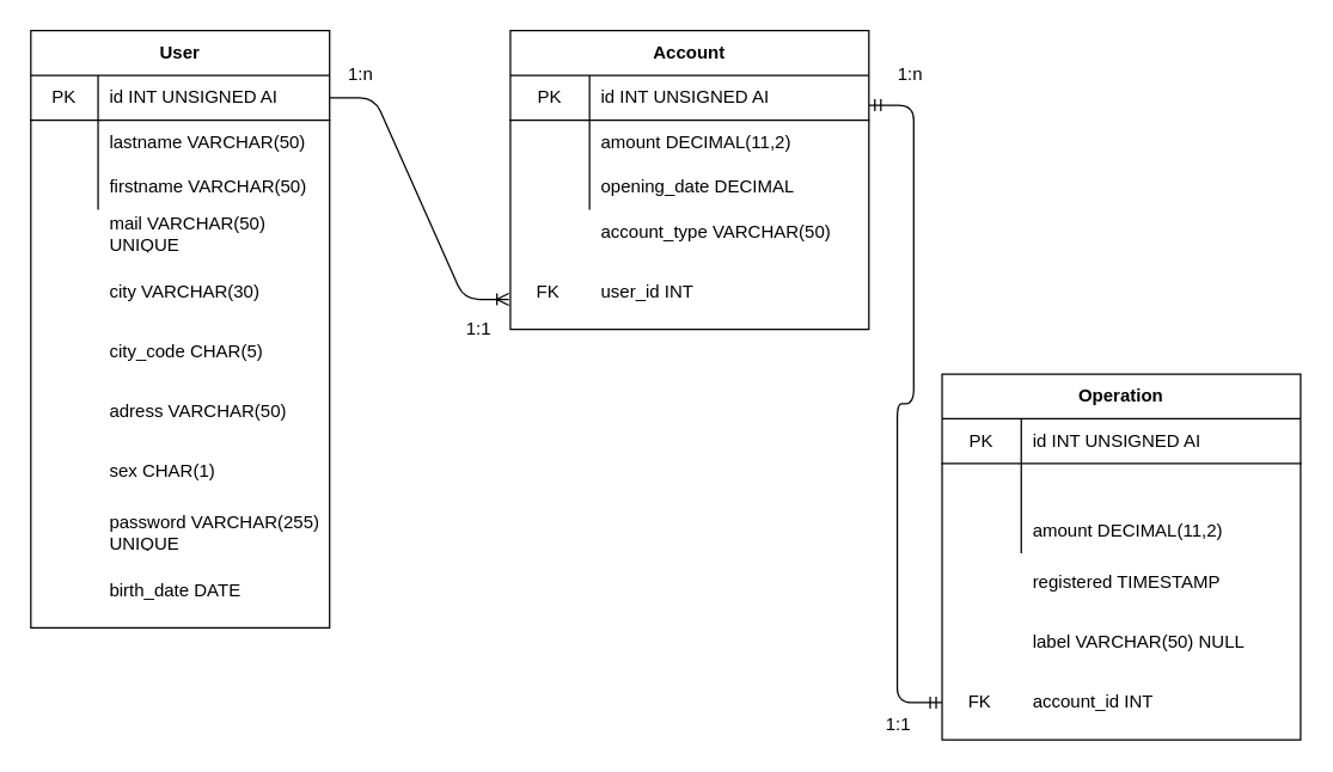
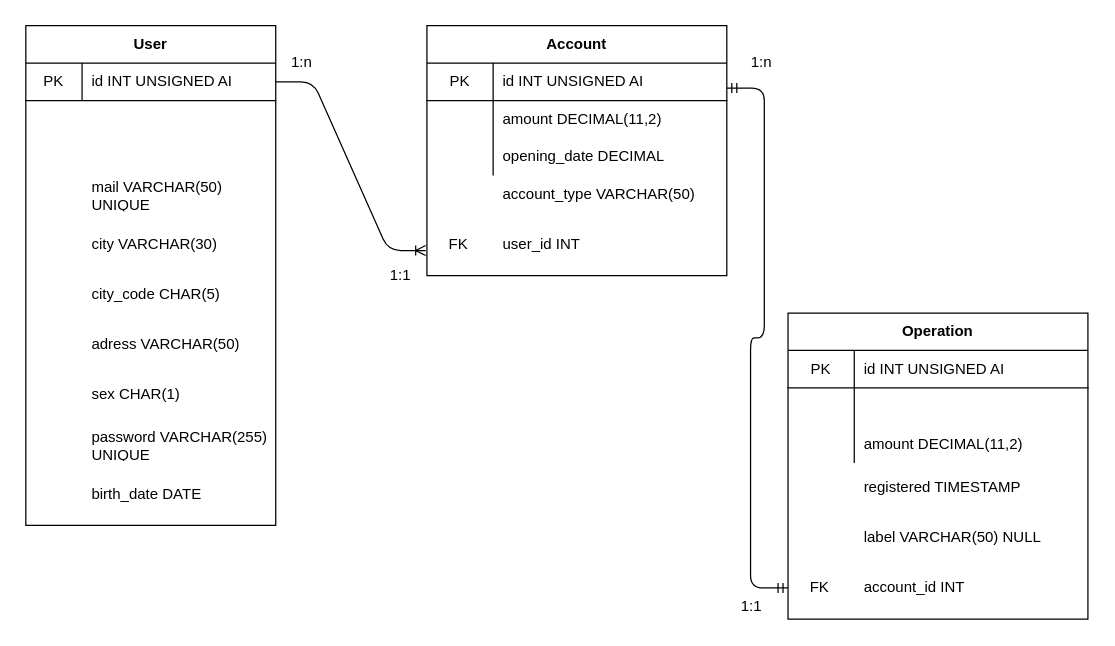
- <mxCell id="28" value="lastname VARCHAR(50)" style="shape=partialRectangle;html=1;whiteSpace=wrap;connectable=0;fillColor=none;top=0;left=0;bottom=0;right=0;align=left;spacingLeft=6;overflow=hidden;" parent="26" vertex="1"><mxGeometry x="45" width="155" height="30" as="geometry" /></mxCell>
- <mxCell id="31" value="firstname VARCHAR(50)" style="shape=partialRectangle;html=1;whiteSpace=wrap;connectable=0;fillColor=none;top=0;left=0;bottom=0;right=0;align=left;spacingLeft=6;overflow=hidden;" parent="29" vertex="1"><mxGeometry x="45" width="155" height="30" as="geometry" /></mxCell>
